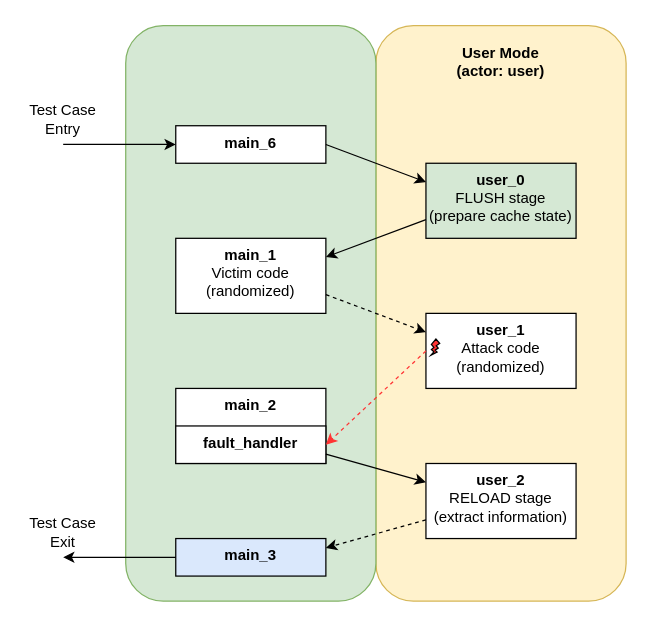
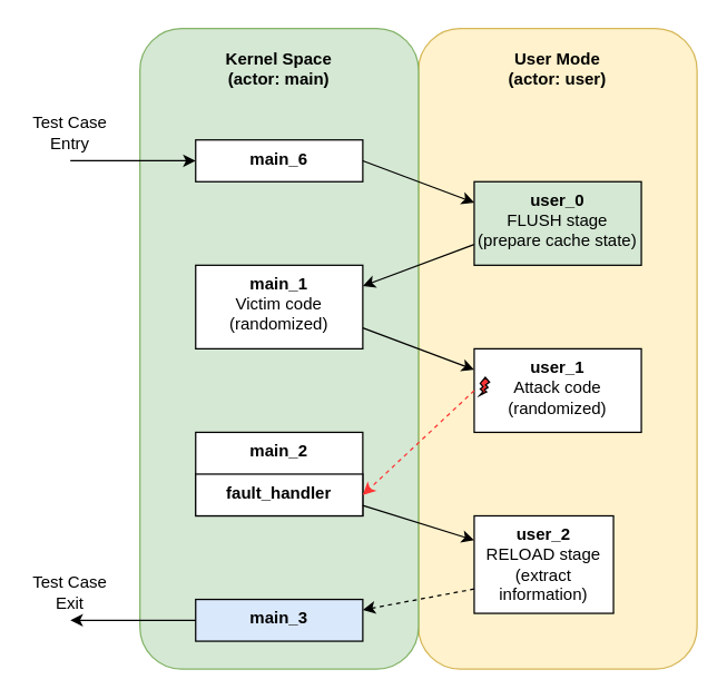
+ <mxCell id="4" value="Kernel Space&lt;br&gt;(actor: main)" style="text;html=1;strokeColor=none;fillColor=none;align=center;verticalAlign=middle;whiteSpace=wrap;rounded=0;fontStyle=1" parent="1" vertex="1"><mxGeometry x="160" y="34" width="80" height="30" as="geometry" /></mxCell>
- <mxCell id="18" value="" style="endArrow=classic;html=1;rounded=0;exitX=1;exitY=0.75;exitDx=0;exitDy=0;entryX=0;entryY=0.25;entryDx=0;entryDy=0;dashed=1;" parent="1" source="10" target="15" edge="1"><mxGeometry width="50" height="50" relative="1" as="geometry"><mxPoint x="270" y="300" as="sourcePoint" /><mxPoint x="350" y="320" as="targetPoint" /></mxGeometry></mxCell>
+ <mxCell id="18" value="" style="endArrow=classic;html=1;rounded=0;exitX=1;exitY=0.75;exitDx=0;exitDy=0;entryX=0;entryY=0.25;entryDx=0;entryDy=0;" parent="1" source="10" target="15" edge="1"><mxGeometry width="50" height="50" relative="1" as="geometry"><mxPoint x="270" y="300" as="sourcePoint" /><mxPoint x="350" y="320" as="targetPoint" /></mxGeometry></mxCell>
- <mxCell id="13" value="user_2&lt;br&gt;&lt;span style=&quot;font-weight: 400&quot;&gt;RELOAD stage&lt;br&gt;&lt;/span&gt;&lt;span style=&quot;font-weight: normal&quot;&gt;(extract information)&lt;/span&gt;" style="rounded=0;whiteSpace=wrap;html=1;align=center;verticalAlign=top;fontStyle=1" parent="1" vertex="1"><mxGeometry x="340" y="370" width="120" height="60" as="geometry" /></mxCell>
+ <mxCell id="13" value="user_2&lt;br&gt;&lt;span style=&quot;font-weight: 400&quot;&gt;RELOAD stage&lt;br&gt;&lt;/span&gt;&lt;span style=&quot;font-weight: normal&quot;&gt;(extract information)&lt;/span&gt;" style="rounded=0;whiteSpace=wrap;html=1;align=center;verticalAlign=top;fontStyle=1" parent="1" vertex="1"><mxGeometry x="340" y="370" width="100" height="70" as="geometry" /></mxCell>
